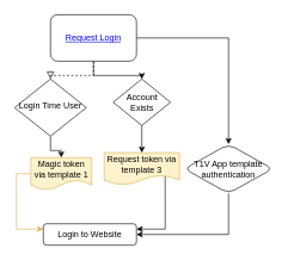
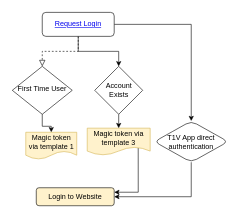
- <mxCell id="5" value="&lt;a href=&quot;data:page/id,41-cwJReHn9E8La9h7f7&quot;&gt;Request Login&lt;/a&gt;" style="rounded=1;whiteSpace=wrap;html=1;fontSize=12;glass=0;strokeWidth=1;shadow=0;" parent="1" vertex="1"><mxGeometry x="70" y="20" width="120" height="65" as="geometry" /></mxCell>
+ <mxCell id="5" value="&lt;a href=&quot;data:page/id,41-cwJReHn9E8La9h7f7&quot;&gt;Request Login&lt;/a&gt;" style="rounded=1;whiteSpace=wrap;html=1;fontSize=12;glass=0;strokeWidth=1;shadow=0;" parent="1" vertex="1"><mxGeometry x="70" y="20" width="120" height="40" as="geometry" /></mxCell>
- <mxCell id="11" value="Account Exists" style="rhombus;whiteSpace=wrap;html=1;" vertex="1" parent="1"><mxGeometry x="157.5" y="110" width="80" height="65" as="geometry" /></mxCell>
+ <mxCell id="11" value="Account Exists" style="rhombus;whiteSpace=wrap;html=1;" vertex="1" parent="1"><mxGeometry x="157.5" y="110" width="80" height="80" as="geometry" /></mxCell>
- <mxCell id="7" value="Login Time User" style="rhombus;whiteSpace=wrap;html=1;shadow=0;fontFamily=Helvetica;fontSize=12;align=center;strokeWidth=1;spacing=6;spacingTop=-4;" parent="1" vertex="1"><mxGeometry x="20" y="110" width="100" height="80" as="geometry" /></mxCell>
+ <mxCell id="7" value="First Time User" style="rhombus;whiteSpace=wrap;html=1;shadow=0;fontFamily=Helvetica;fontSize=12;align=center;strokeWidth=1;spacing=6;spacingTop=-4;" parent="1" vertex="1"><mxGeometry x="20" y="110" width="100" height="80" as="geometry" /></mxCell>
- <mxCell id="9" value="Request token via template 3" style="shape=document;whiteSpace=wrap;html=1;boundedLbl=1;shadow=0;fontFamily=Helvetica;fontSize=12;align=center;strokeColor=#d6b656;strokeWidth=1;fillColor=#fff2cc;" parent="1" vertex="1"><mxGeometry x="145" y="213.13" width="105" height="45" as="geometry" /></mxCell>
+ <mxCell id="9" value="Magic token via template 3" style="shape=document;whiteSpace=wrap;html=1;boundedLbl=1;shadow=0;fontFamily=Helvetica;fontSize=12;align=center;strokeColor=#d6b656;strokeWidth=1;fillColor=#fff2cc;" parent="1" vertex="1"><mxGeometry x="145" y="213.13" width="105" height="45" as="geometry" /></mxCell>
- <mxCell id="16" value="T1V App template authentication" style="rhombus;whiteSpace=wrap;html=1;rounded=1;glass=0;strokeWidth=1;shadow=0;" vertex="1" parent="1"><mxGeometry x="257" y="201.25" width="123" height="68.75" as="geometry" /></mxCell>
+ <mxCell id="16" value="T1V App direct authentication" style="rhombus;whiteSpace=wrap;html=1;rounded=1;glass=0;strokeWidth=1;shadow=0;" vertex="1" parent="1"><mxGeometry x="257" y="201.25" width="123" height="68.75" as="geometry" /></mxCell>
- <mxCell id="12" style="edgeStyle=orthogonalEdgeStyle;rounded=0;orthogonalLoop=1;jettySize=auto;html=1;exitX=0;exitY=0.5;exitDx=0;exitDy=0;entryX=0;entryY=0.25;entryDx=0;entryDy=0;fillColor=#fff2cc;strokeColor=#d6b656;" edge="1" parent="1" source="13" target="14"><mxGeometry relative="1" as="geometry"><mxPoint x="30" y="300" as="targetPoint" /></mxGeometry></mxCell>
- <mxCell id="14" value="Login to Website" style="rounded=1;whiteSpace=wrap;html=1;" vertex="1" parent="1"><mxGeometry x="60" y="312.5" width="130" height="30" as="geometry" /></mxCell>
+ <mxCell id="14" value="Login to Website" style="rounded=1;whiteSpace=wrap;html=1;fillColor=#fff2cc;" vertex="1" parent="1"><mxGeometry x="60" y="312.5" width="130" height="30" as="geometry" /></mxCell>
